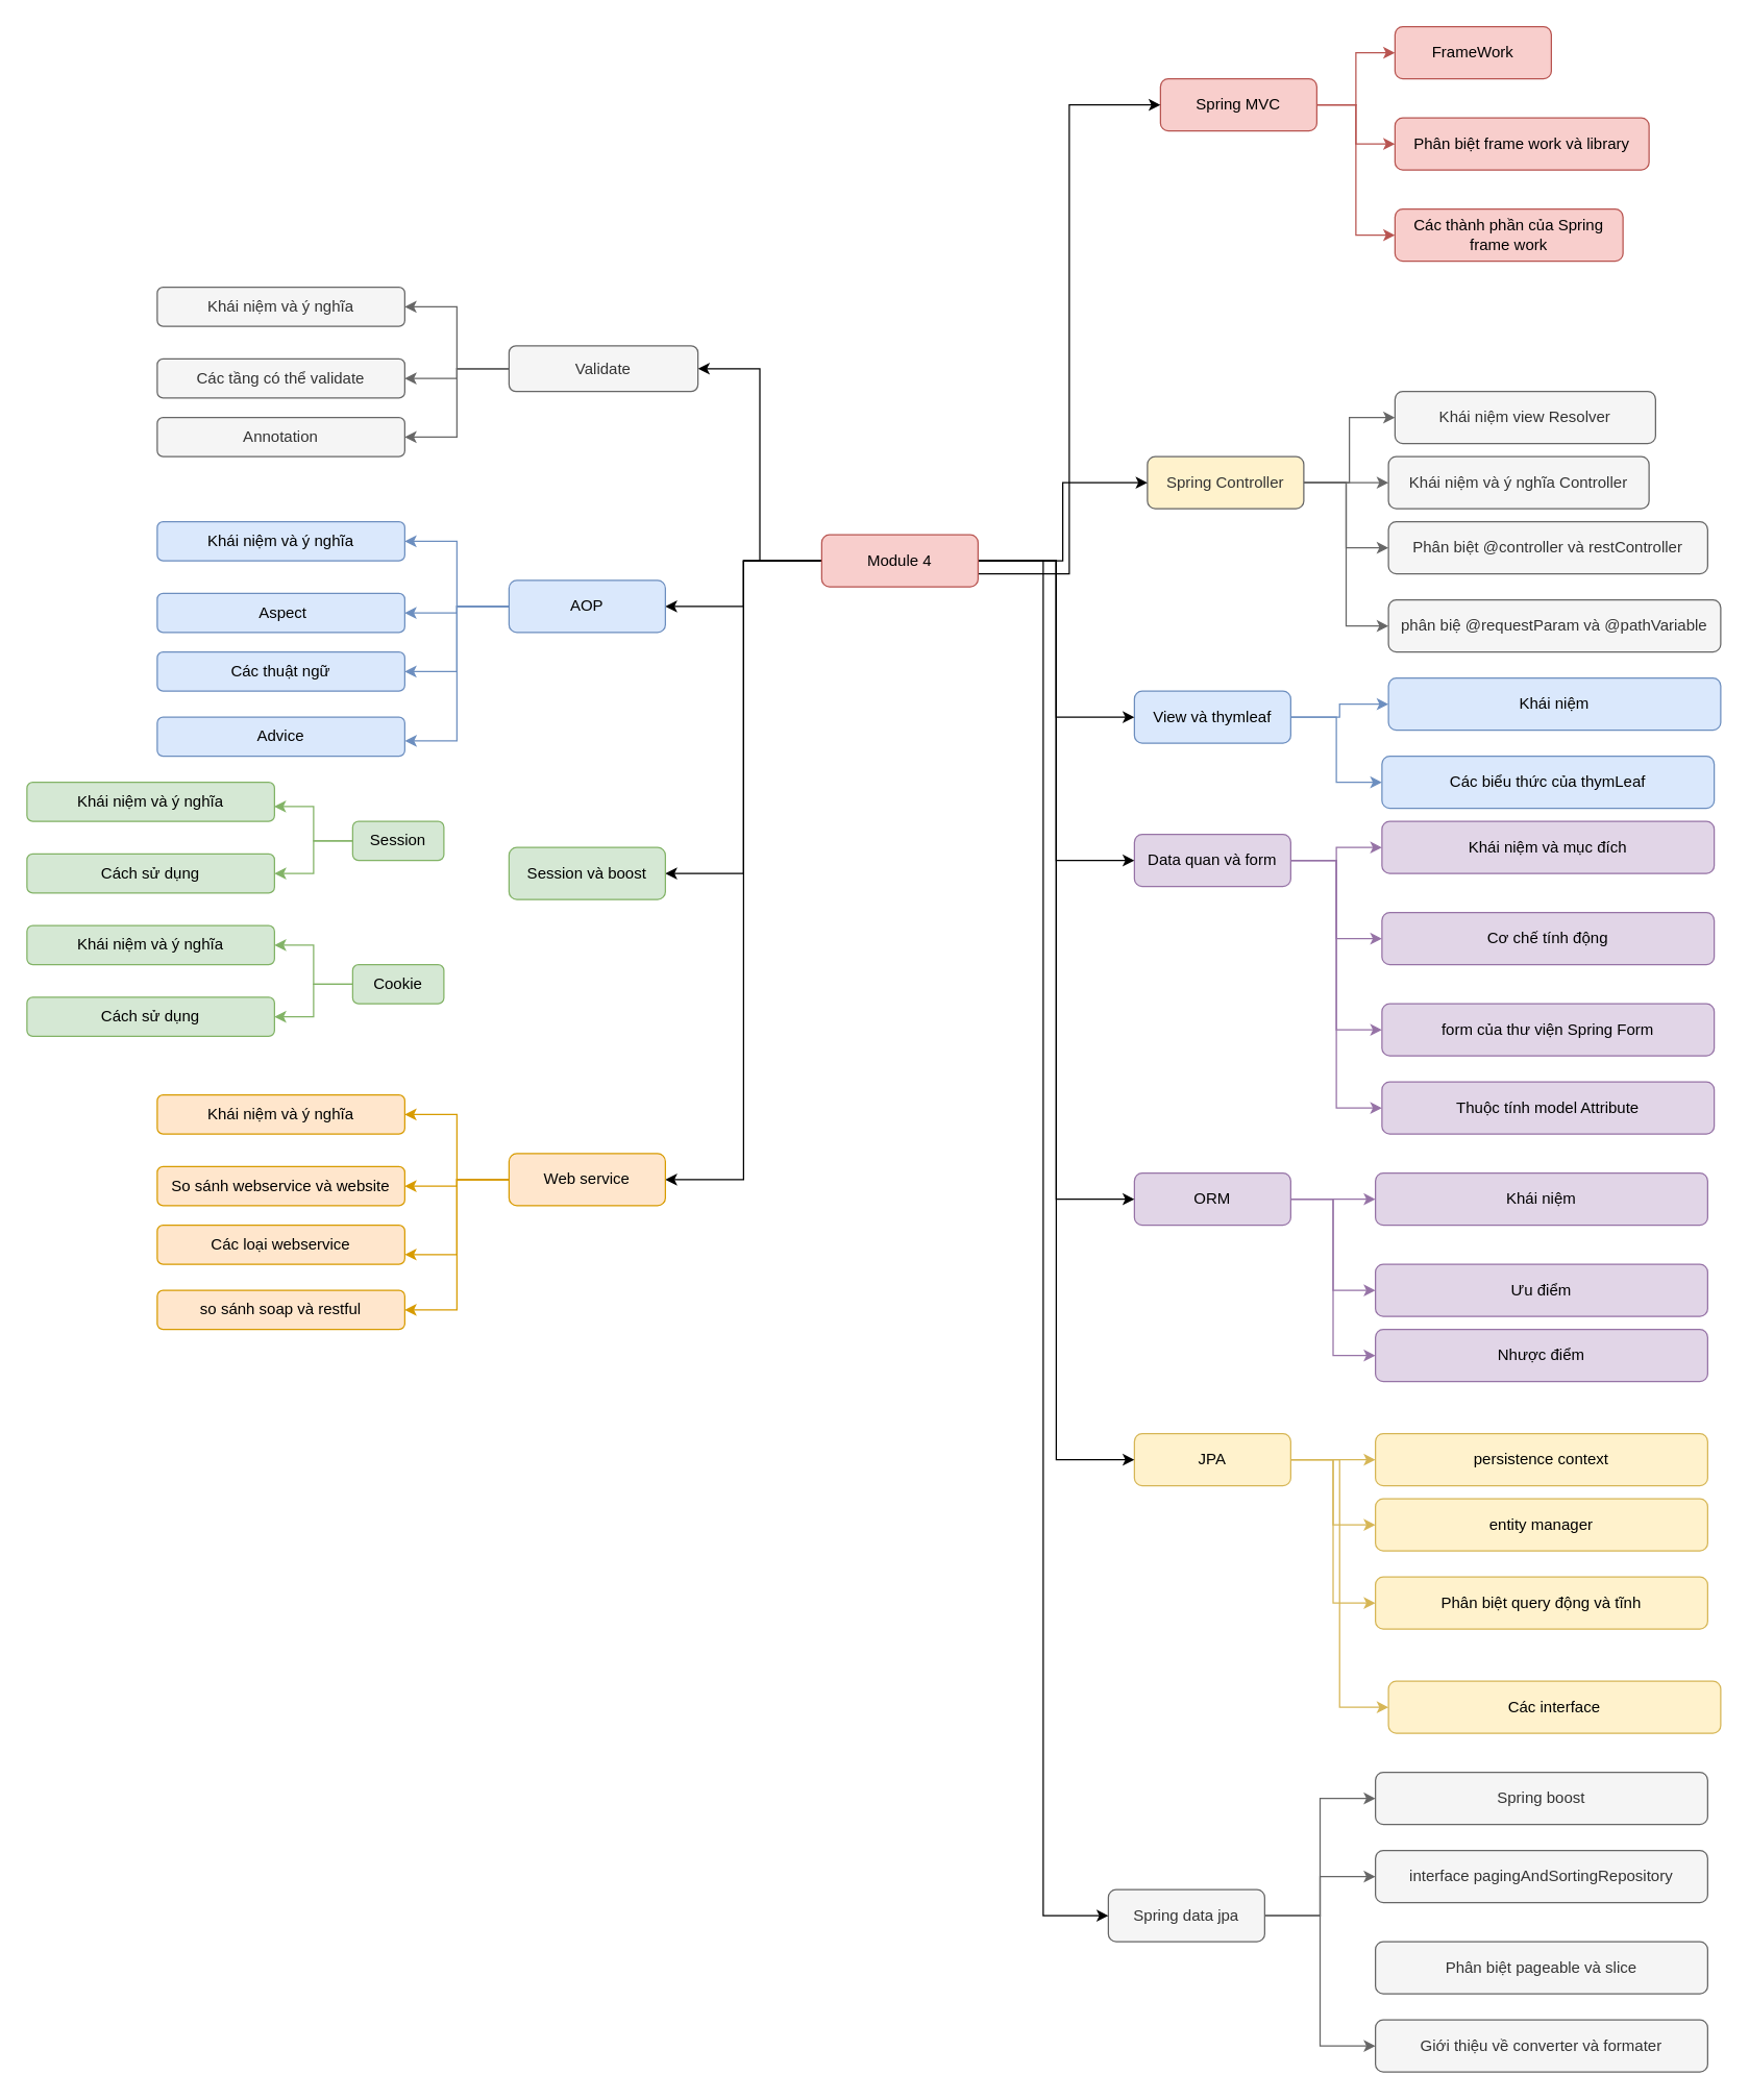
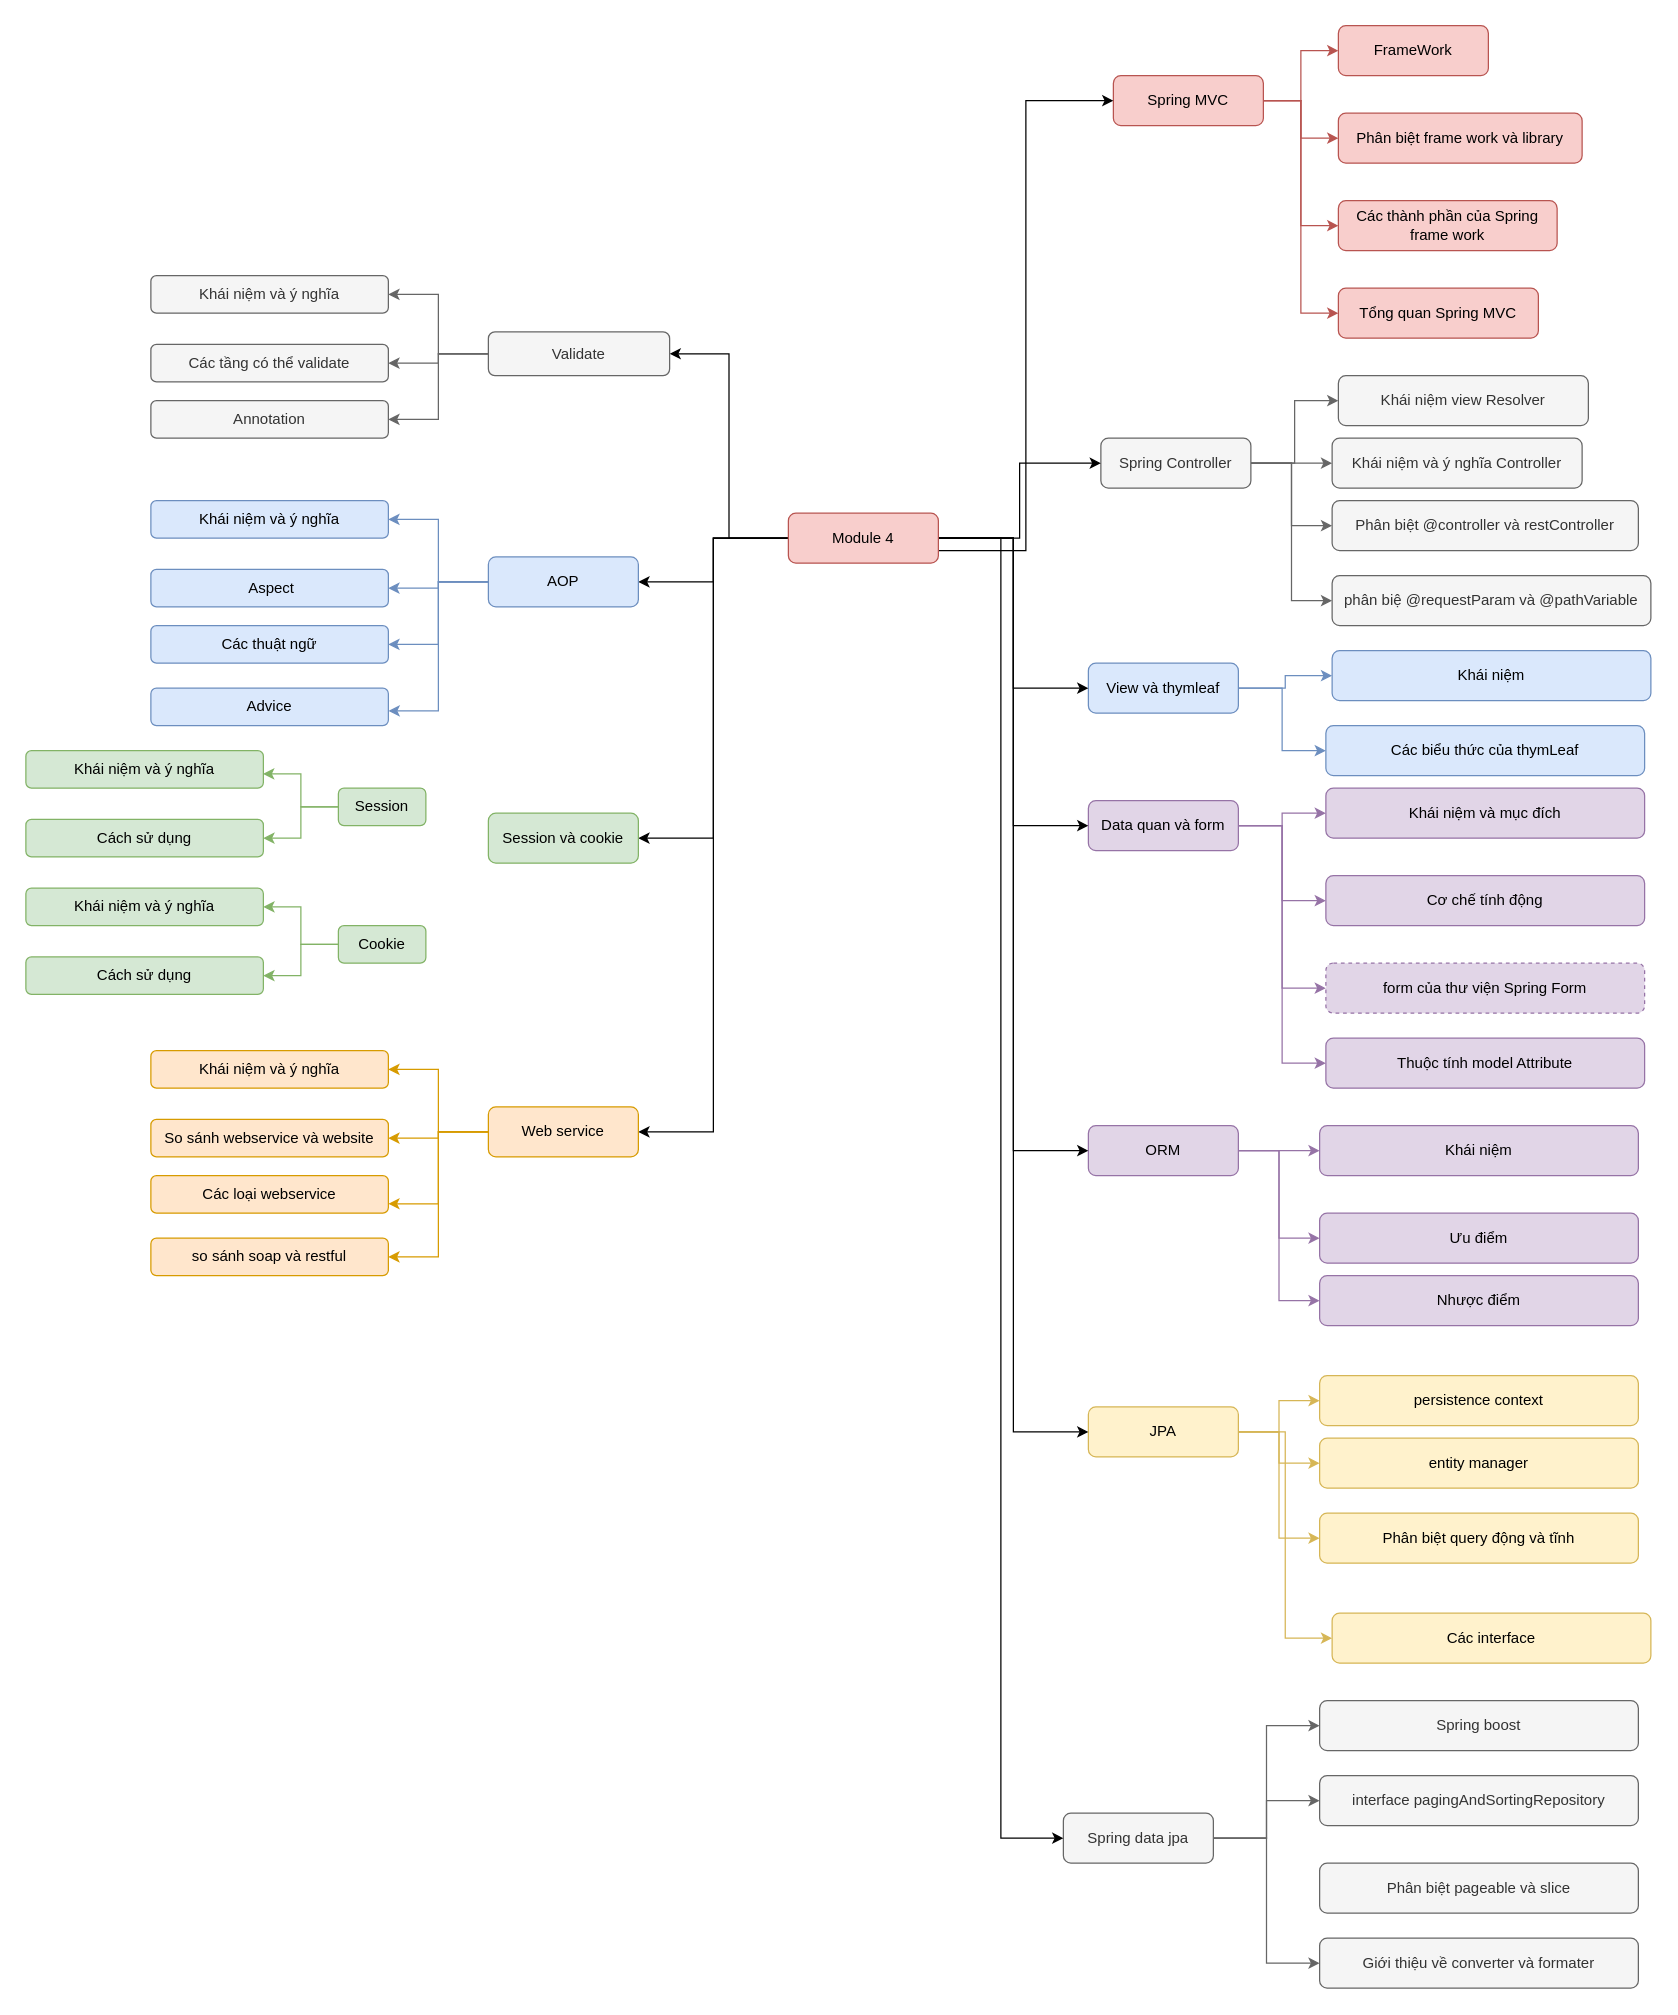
+ <mxCell id="5" style="edgeStyle=orthogonalEdgeStyle;rounded=0;orthogonalLoop=1;jettySize=auto;html=1;entryX=0;entryY=0.5;entryDx=0;entryDy=0;fillColor=#f8cecc;strokeColor=#b85450;" parent="1" source="6" target="10" edge="1"><mxGeometry relative="1" as="geometry" /></mxCell>
+ <mxCell id="10" value="Tổng quan Spring MVC" style="rounded=1;whiteSpace=wrap;html=1;fillColor=#f8cecc;strokeColor=#b85450;" parent="1" vertex="1"><mxGeometry x="1070" y="230" width="160" height="40" as="geometry" /></mxCell>
- <mxCell id="16" value="Spring Controller" style="rounded=1;whiteSpace=wrap;html=1;fillColor=#fff2cc;fontColor=#333333;strokeColor=#666666;" parent="1" vertex="1"><mxGeometry x="880" y="350" width="120" height="40" as="geometry" /></mxCell>
+ <mxCell id="16" value="Spring Controller" style="rounded=1;whiteSpace=wrap;html=1;fillColor=#f5f5f5;fontColor=#333333;strokeColor=#666666;" parent="1" vertex="1"><mxGeometry x="880" y="350" width="120" height="40" as="geometry" /></mxCell>
- <mxCell id="86" value="Session và boost" style="rounded=1;whiteSpace=wrap;html=1;fillColor=#d5e8d4;strokeColor=#82b366;" vertex="1" parent="1"><mxGeometry x="390" y="650" width="120" height="40" as="geometry" /></mxCell>
+ <mxCell id="86" value="Session và cookie" style="rounded=1;whiteSpace=wrap;html=1;fillColor=#d5e8d4;strokeColor=#82b366;" vertex="1" parent="1"><mxGeometry x="390" y="650" width="120" height="40" as="geometry" /></mxCell>
- <mxCell id="32" value="form của thư viện Spring Form" style="rounded=1;whiteSpace=wrap;html=1;fillColor=#e1d5e7;strokeColor=#9673a6;" parent="1" vertex="1"><mxGeometry x="1060" y="770" width="255" height="40" as="geometry" /></mxCell>
+ <mxCell id="32" value="form của thư viện Spring Form" style="rounded=1;whiteSpace=wrap;html=1;fillColor=#e1d5e7;strokeColor=#9673a6;dashed=1;" parent="1" vertex="1"><mxGeometry x="1060" y="770" width="255" height="40" as="geometry" /></mxCell>
- <mxCell id="45" value="JPA" style="rounded=1;whiteSpace=wrap;html=1;fillColor=#fff2cc;strokeColor=#d6b656;" parent="1" vertex="1"><mxGeometry x="870" y="1100" width="120" height="40" as="geometry" /></mxCell>
+ <mxCell id="45" value="JPA" style="rounded=1;whiteSpace=wrap;html=1;fillColor=#fff2cc;strokeColor=#d6b656;" parent="1" vertex="1"><mxGeometry x="870" y="1125" width="120" height="40" as="geometry" /></mxCell>
